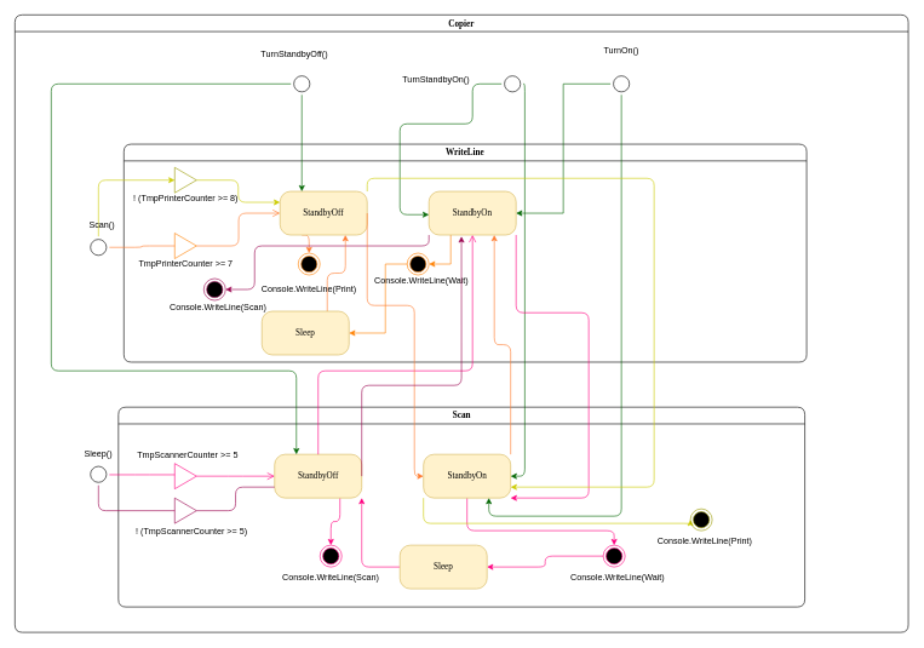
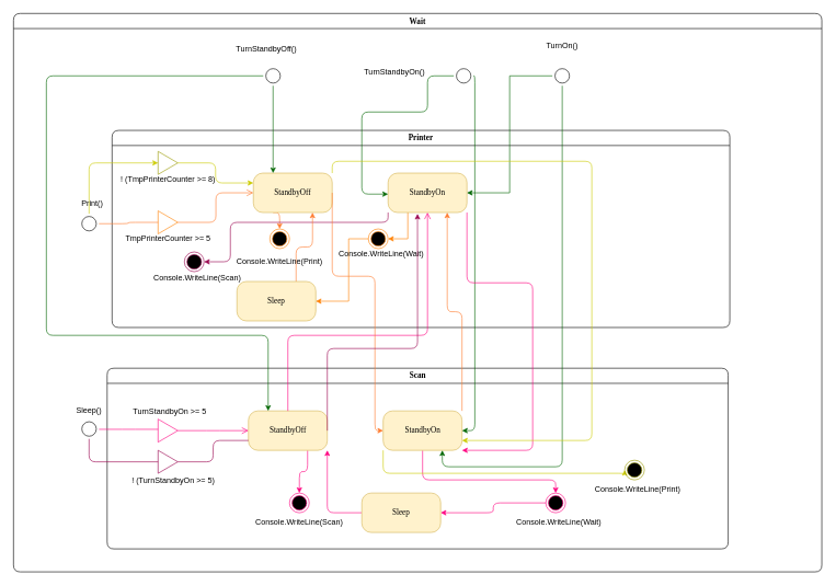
- <mxCell id="2" value="Copier" style="swimlane;whiteSpace=wrap;html=1;rounded=1;shadow=0;comic=0;labelBackgroundColor=none;strokeWidth=1;fontFamily=Verdana;fontSize=12;align=center;swimlaneLine=1;glass=0;sketch=0;" vertex="1" parent="1"><mxGeometry x="20" y="20" width="1230" height="850" as="geometry" /></mxCell>
+ <mxCell id="2" value="Wait" style="swimlane;whiteSpace=wrap;html=1;rounded=1;shadow=0;comic=0;labelBackgroundColor=none;strokeWidth=1;fontFamily=Verdana;fontSize=12;align=center;swimlaneLine=1;glass=0;sketch=0;" vertex="1" parent="1"><mxGeometry x="20" y="20" width="1230" height="850" as="geometry" /></mxCell>
- <mxCell id="24" value="WriteLine" style="swimlane;whiteSpace=wrap;html=1;rounded=1;shadow=0;comic=0;labelBackgroundColor=none;strokeWidth=1;fontFamily=Verdana;fontSize=12;align=center;" vertex="1" parent="2"><mxGeometry x="150" y="178" width="940" height="300" as="geometry" /></mxCell>
+ <mxCell id="24" value="Printer" style="swimlane;whiteSpace=wrap;html=1;rounded=1;shadow=0;comic=0;labelBackgroundColor=none;strokeWidth=1;fontFamily=Verdana;fontSize=12;align=center;" vertex="1" parent="2"><mxGeometry x="150" y="178" width="940" height="300" as="geometry" /></mxCell>
- <mxCell id="56" value="Scan()" style="text;html=1;strokeColor=none;fillColor=none;align=center;verticalAlign=middle;whiteSpace=wrap;rounded=0;" vertex="1" parent="2"><mxGeometry x="90" y="275" width="60" height="30" as="geometry" /></mxCell>
+ <mxCell id="56" value="Print()" style="text;html=1;strokeColor=none;fillColor=none;align=center;verticalAlign=middle;whiteSpace=wrap;rounded=0;" vertex="1" parent="2"><mxGeometry x="90" y="275" width="60" height="30" as="geometry" /></mxCell>
- <mxCell id="32" value="TmpPrinterCounter &amp;gt;= 7" style="text;html=1;strokeColor=none;fillColor=none;align=center;verticalAlign=middle;whiteSpace=wrap;rounded=0;" vertex="1" parent="24"><mxGeometry x="17.5" y="149" width="135" height="30" as="geometry" /></mxCell>
+ <mxCell id="32" value="TmpPrinterCounter &amp;gt;= 5" style="text;html=1;strokeColor=none;fillColor=none;align=center;verticalAlign=middle;whiteSpace=wrap;rounded=0;" vertex="1" parent="24"><mxGeometry x="17.5" y="149" width="135" height="30" as="geometry" /></mxCell>
- <mxCell id="18" value="TmpScannerCounter &amp;gt;= 5" style="text;html=1;strokeColor=none;fillColor=none;align=center;verticalAlign=middle;whiteSpace=wrap;rounded=0;" vertex="1" parent="3"><mxGeometry x="20" y="51.5" width="150" height="30" as="geometry" /></mxCell>
+ <mxCell id="18" value="TurnStandbyOn &amp;gt;= 5" style="text;html=1;strokeColor=none;fillColor=none;align=center;verticalAlign=middle;whiteSpace=wrap;rounded=0;" vertex="1" parent="3"><mxGeometry x="20" y="51.5" width="150" height="30" as="geometry" /></mxCell>
- <mxCell id="21" value="! (TmpScannerCounter &amp;gt;= 5)" style="text;html=1;strokeColor=none;fillColor=none;align=center;verticalAlign=middle;whiteSpace=wrap;rounded=0;" vertex="1" parent="3"><mxGeometry x="21" y="157" width="159" height="30" as="geometry" /></mxCell>
+ <mxCell id="21" value="! (TurnStandbyOn &amp;gt;= 5)" style="text;html=1;strokeColor=none;fillColor=none;align=center;verticalAlign=middle;whiteSpace=wrap;rounded=0;" vertex="1" parent="3"><mxGeometry x="21" y="157" width="159" height="30" as="geometry" /></mxCell>
